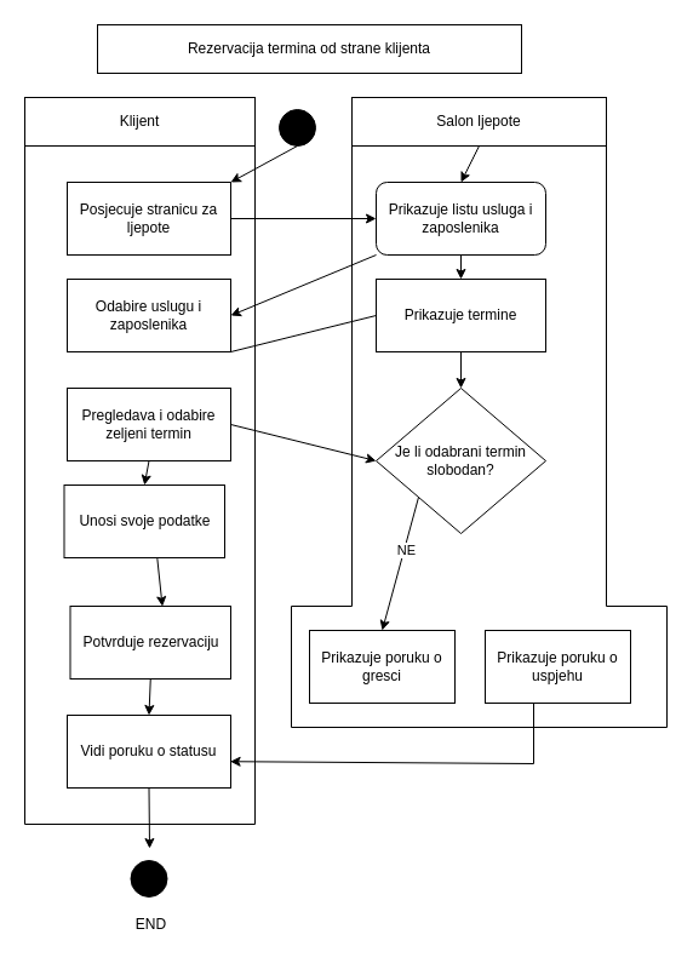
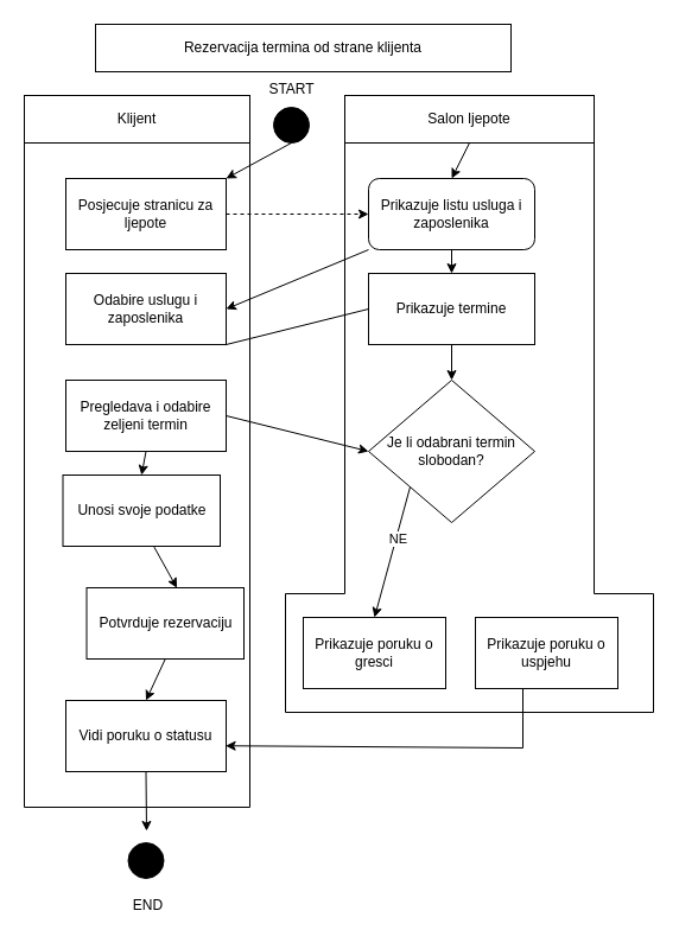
+ <mxCell id="33" value="START" style="text;html=1;align=center;verticalAlign=middle;resizable=0;points=[];autosize=1;strokeColor=none;fillColor=none;" vertex="1" parent="1"><mxGeometry x="215" y="60" width="60" height="30" as="geometry" /></mxCell>
- <mxCell id="28" value="" style="endArrow=classic;html=1;rounded=0;exitX=1;exitY=0.5;exitDx=0;exitDy=0;entryX=0;entryY=0.5;entryDx=0;entryDy=0;" edge="1" parent="1" source="5" target="11"><mxGeometry width="50" height="50" relative="1" as="geometry"><mxPoint x="230" y="350" as="sourcePoint" /><mxPoint x="280" y="300" as="targetPoint" /></mxGeometry></mxCell>
+ <mxCell id="28" value="" style="endArrow=classic;html=1;rounded=0;exitX=1;exitY=0.5;exitDx=0;exitDy=0;entryX=0;entryY=0.5;entryDx=0;entryDy=0;dashed=1;" edge="1" parent="1" source="5" target="11"><mxGeometry width="50" height="50" relative="1" as="geometry"><mxPoint x="230" y="350" as="sourcePoint" /><mxPoint x="280" y="300" as="targetPoint" /></mxGeometry></mxCell>
- <mxCell id="9" value="Potvrduje rezervaciju" style="rounded=0;whiteSpace=wrap;html=1;" vertex="1" parent="1"><mxGeometry x="57.5" y="500" width="132.5" height="60" as="geometry" /></mxCell>
+ <mxCell id="9" value="Potvrduje rezervaciju" style="rounded=0;whiteSpace=wrap;html=1;" vertex="1" parent="1"><mxGeometry x="72.5" y="495" width="132.5" height="60" as="geometry" /></mxCell>
